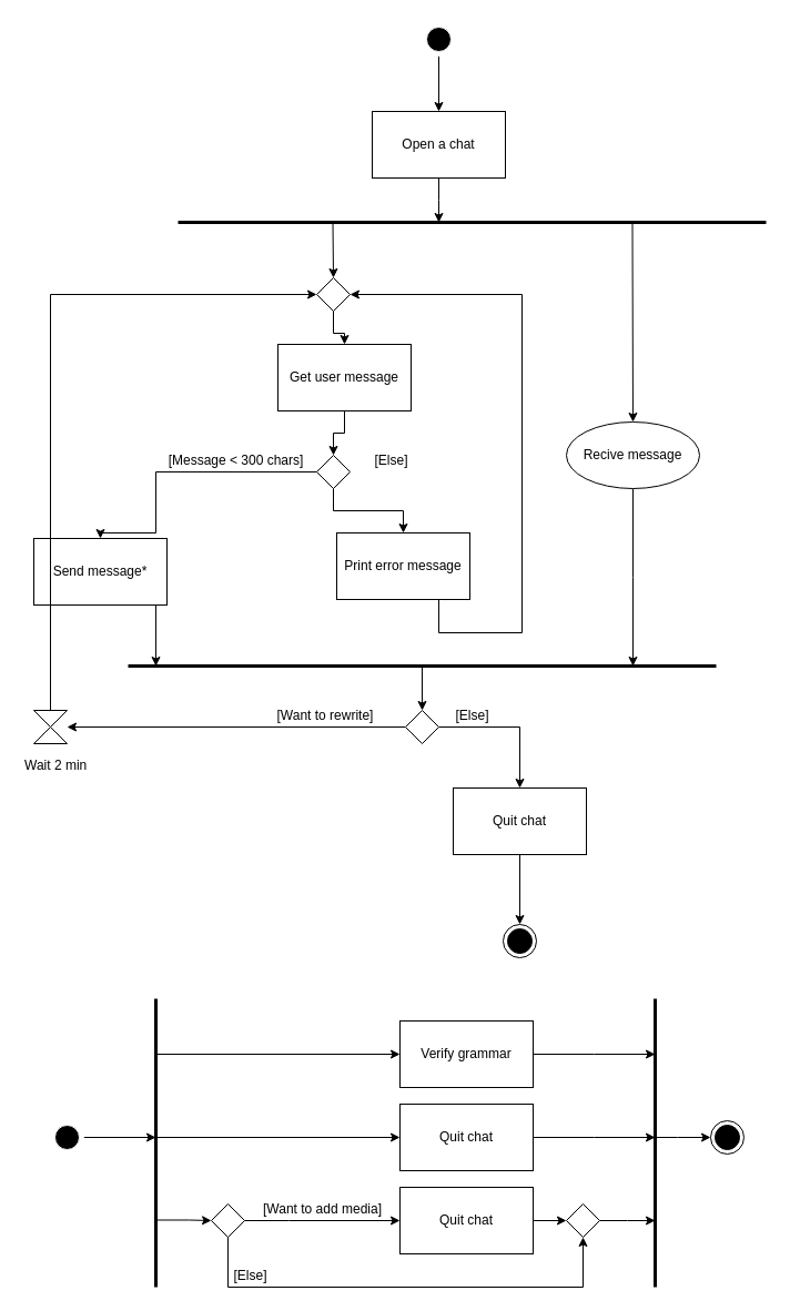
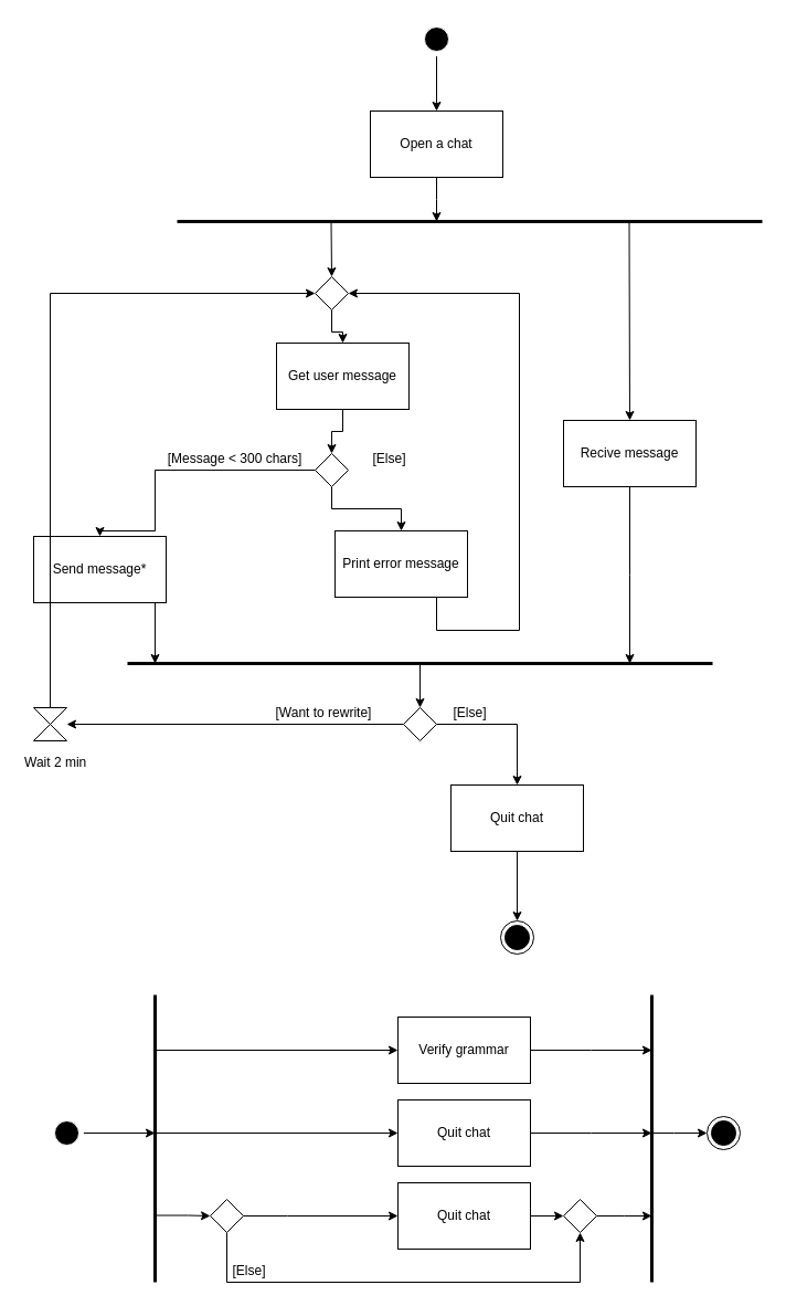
- <mxCell id="8" value="Recive message" style="ellipse;whiteSpace=wrap;html=1;strokeColor=#000000;gradientColor=#ffffff;" parent="1" vertex="1"><mxGeometry x="510" y="380" width="120" height="60" as="geometry" /></mxCell>
+ <mxCell id="8" value="Recive message" style="rounded=0;whiteSpace=wrap;html=1;strokeColor=#000000;gradientColor=#ffffff;" parent="1" vertex="1"><mxGeometry x="510" y="380" width="120" height="60" as="geometry" /></mxCell>
- <mxCell id="52" value="[Want to add media]" style="text;html=1;align=center;verticalAlign=middle;resizable=0;points=[];autosize=1;" vertex="1" parent="1"><mxGeometry x="220" y="1080" width="140" height="20" as="geometry" /></mxCell>
